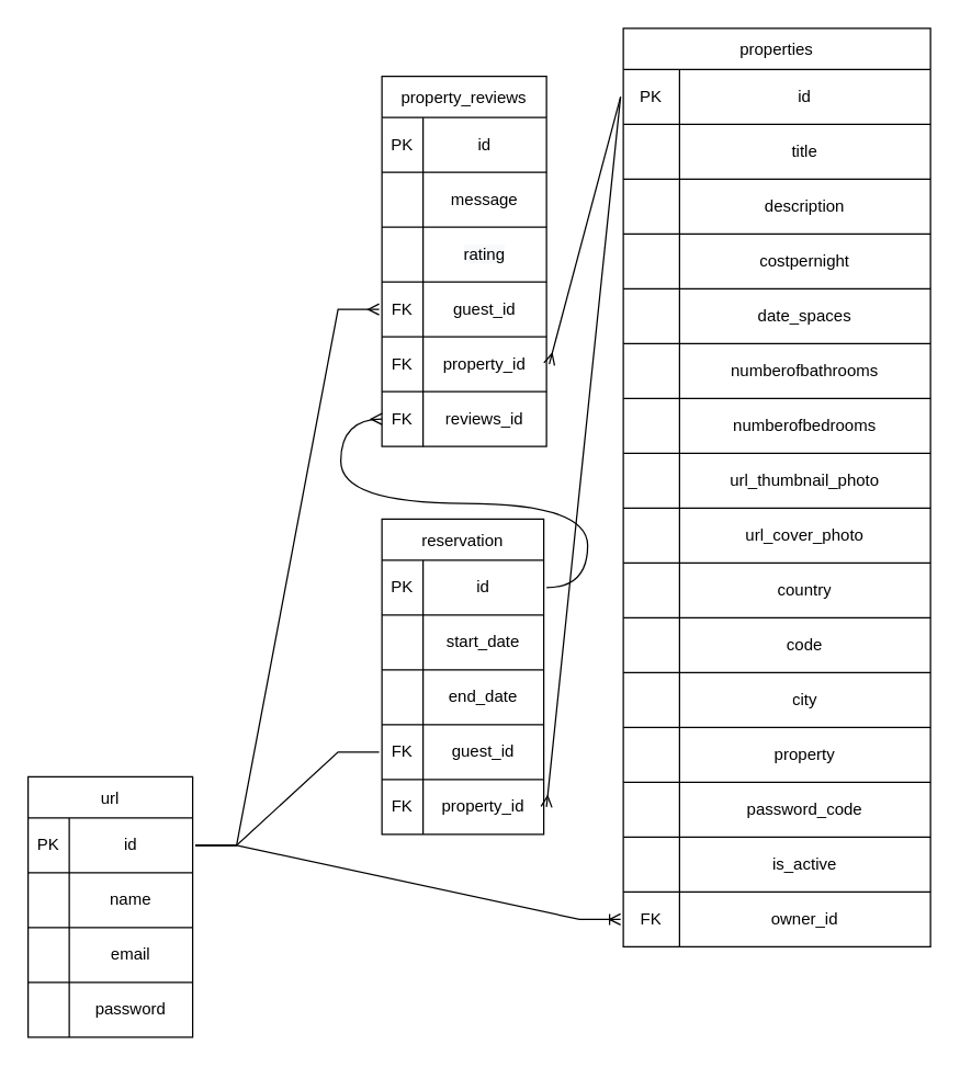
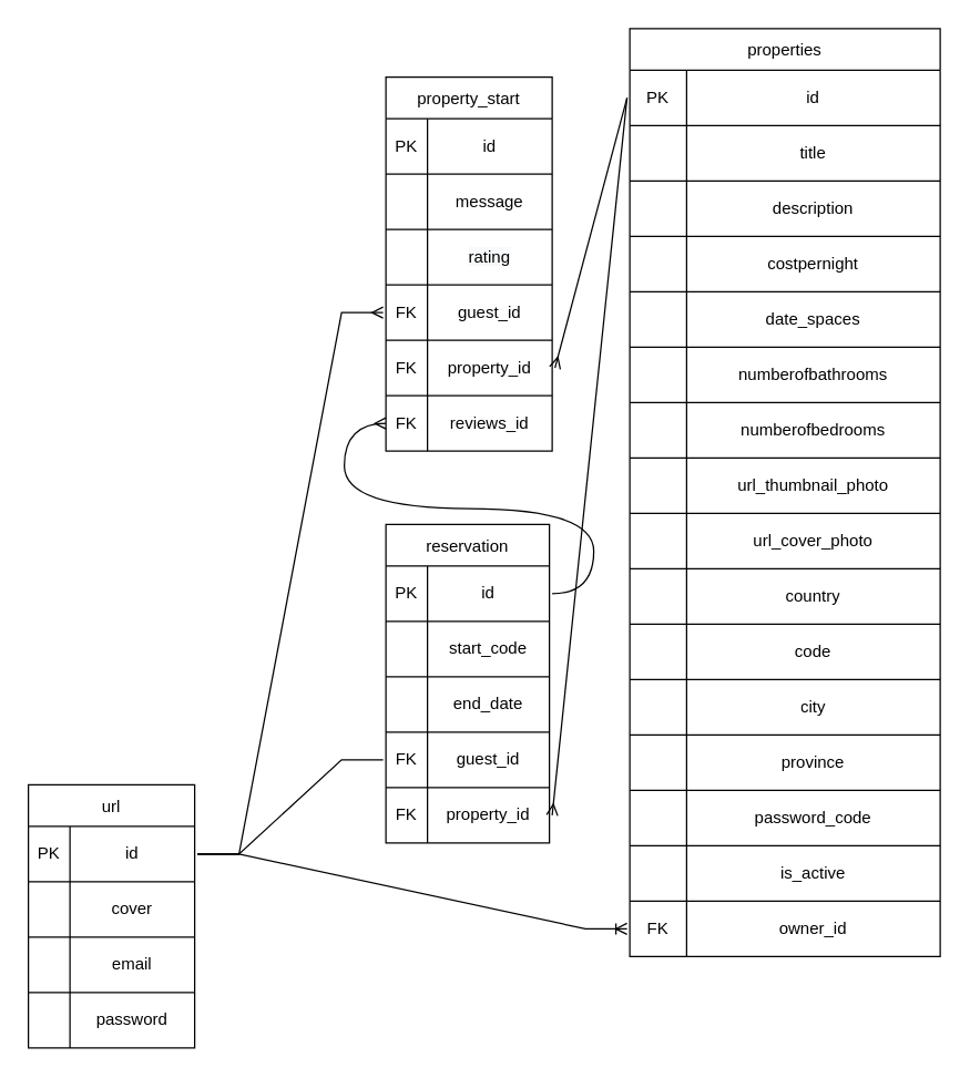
- <mxCell id="64" value="property_reviews" style="shape=table;startSize=30;container=1;collapsible=0;childLayout=tableLayout;shadow=0;strokeColor=default;fillColor=none;gradientColor=none;swimlaneFillColor=none;swimlaneLine=1;sketch=0;fillStyle=solid;strokeWidth=1;perimeterSpacing=2;" vertex="1" parent="1"><mxGeometry x="278" y="55" width="120" height="270" as="geometry" /></mxCell>
+ <mxCell id="64" value="property_start" style="shape=table;startSize=30;container=1;collapsible=0;childLayout=tableLayout;shadow=0;strokeColor=default;fillColor=none;gradientColor=none;swimlaneFillColor=none;swimlaneLine=1;sketch=0;fillStyle=solid;strokeWidth=1;perimeterSpacing=2;" vertex="1" parent="1"><mxGeometry x="278" y="55" width="120" height="270" as="geometry" /></mxCell>
- <mxCell id="90" value="start_date" style="shape=partialRectangle;html=1;whiteSpace=wrap;connectable=0;overflow=hidden;fillColor=none;top=0;left=0;bottom=0;right=0;pointerEvents=1;shadow=0;strokeColor=default;gradientColor=none;swimlaneFillColor=none;swimlaneLine=1;sketch=0;fillStyle=solid;strokeWidth=1;perimeterSpacing=2;" vertex="1" parent="88"><mxGeometry x="30" width="88" height="40" as="geometry"><mxRectangle width="88" height="40" as="alternateBounds" /></mxGeometry></mxCell>
+ <mxCell id="90" value="start_code" style="shape=partialRectangle;html=1;whiteSpace=wrap;connectable=0;overflow=hidden;fillColor=none;top=0;left=0;bottom=0;right=0;pointerEvents=1;shadow=0;strokeColor=default;gradientColor=none;swimlaneFillColor=none;swimlaneLine=1;sketch=0;fillStyle=solid;strokeWidth=1;perimeterSpacing=2;" vertex="1" parent="88"><mxGeometry x="30" width="88" height="40" as="geometry"><mxRectangle width="88" height="40" as="alternateBounds" /></mxGeometry></mxCell>
- <mxCell id="54" value="property" style="shape=partialRectangle;html=1;whiteSpace=wrap;connectable=0;overflow=hidden;fillColor=none;top=0;left=0;bottom=0;right=0;pointerEvents=1;shadow=0;strokeColor=default;gradientColor=none;swimlaneFillColor=none;swimlaneLine=1;sketch=0;fillStyle=solid;strokeWidth=1;perimeterSpacing=2;" vertex="1" parent="52"><mxGeometry x="41" width="183" height="40" as="geometry"><mxRectangle width="183" height="40" as="alternateBounds" /></mxGeometry></mxCell>
+ <mxCell id="54" value="province" style="shape=partialRectangle;html=1;whiteSpace=wrap;connectable=0;overflow=hidden;fillColor=none;top=0;left=0;bottom=0;right=0;pointerEvents=1;shadow=0;strokeColor=default;gradientColor=none;swimlaneFillColor=none;swimlaneLine=1;sketch=0;fillStyle=solid;strokeWidth=1;perimeterSpacing=2;" vertex="1" parent="52"><mxGeometry x="41" width="183" height="40" as="geometry"><mxRectangle width="183" height="40" as="alternateBounds" /></mxGeometry></mxCell>
- <mxCell id="8" value="name" style="shape=partialRectangle;html=1;whiteSpace=wrap;connectable=0;overflow=hidden;fillColor=none;top=0;left=0;bottom=0;right=0;pointerEvents=1;shadow=0;strokeColor=default;gradientColor=none;swimlaneFillColor=none;swimlaneLine=1;sketch=0;fillStyle=solid;strokeWidth=1;perimeterSpacing=2;" vertex="1" parent="6"><mxGeometry x="30" width="90" height="40" as="geometry"><mxRectangle width="90" height="40" as="alternateBounds" /></mxGeometry></mxCell>
+ <mxCell id="8" value="cover" style="shape=partialRectangle;html=1;whiteSpace=wrap;connectable=0;overflow=hidden;fillColor=none;top=0;left=0;bottom=0;right=0;pointerEvents=1;shadow=0;strokeColor=default;gradientColor=none;swimlaneFillColor=none;swimlaneLine=1;sketch=0;fillStyle=solid;strokeWidth=1;perimeterSpacing=2;" vertex="1" parent="6"><mxGeometry x="30" width="90" height="40" as="geometry"><mxRectangle width="90" height="40" as="alternateBounds" /></mxGeometry></mxCell>
